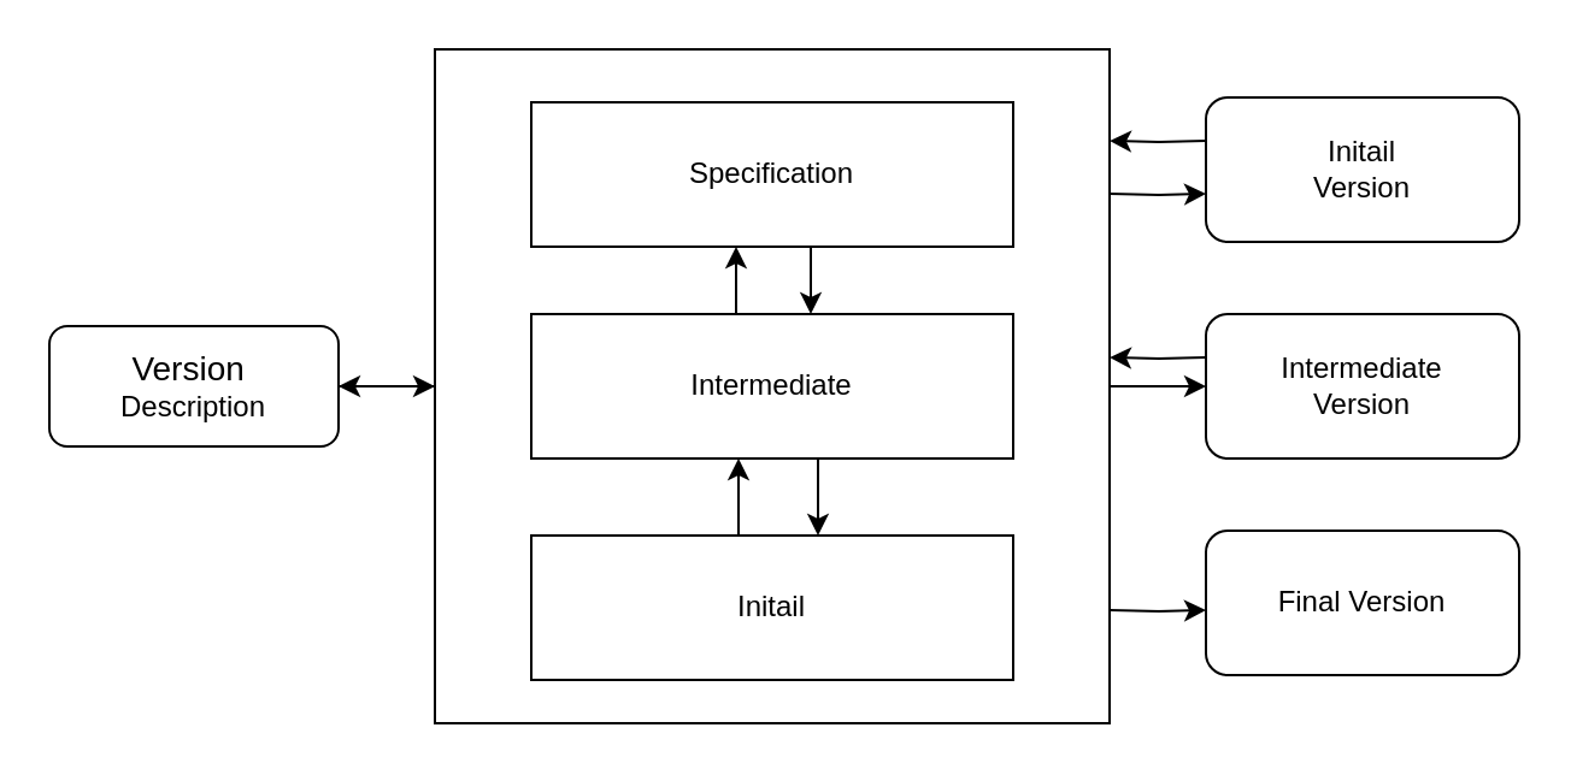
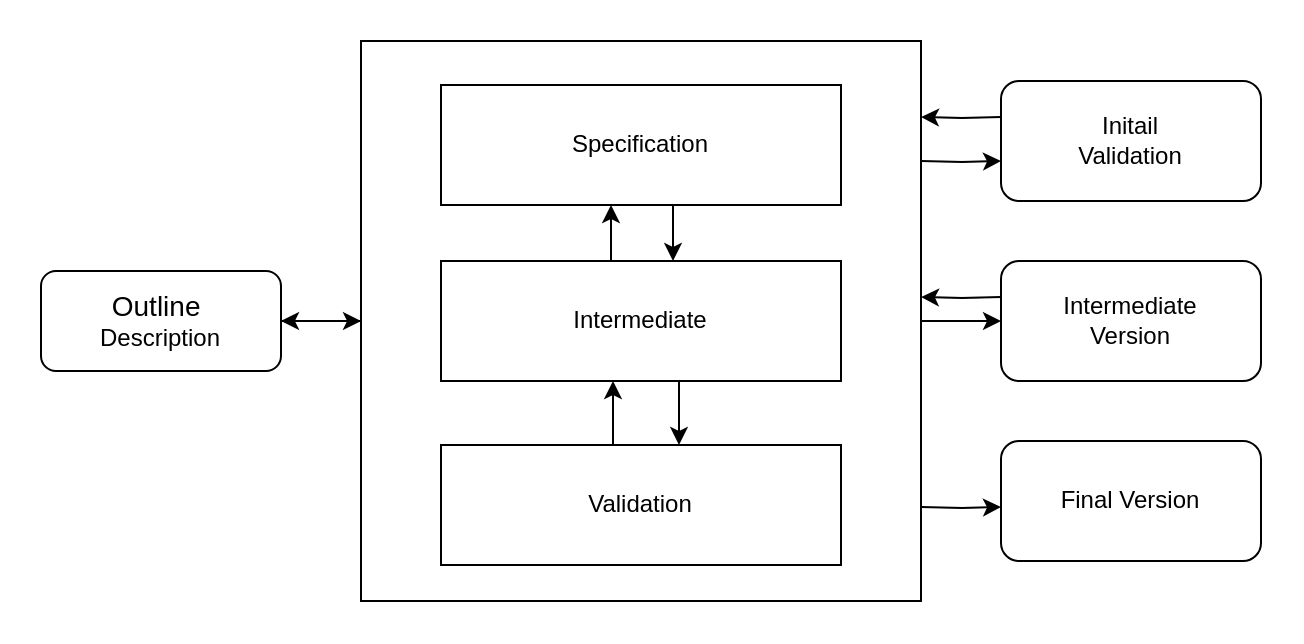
- <mxCell id="17" value="&lt;div&gt;Initail &lt;br&gt;&lt;/div&gt;&lt;div&gt;Version&lt;br&gt;&lt;/div&gt;" style="rounded=1;whiteSpace=wrap;html=1;" vertex="1" parent="1"><mxGeometry x="500" y="40" width="130" height="60" as="geometry" /></mxCell>
+ <mxCell id="17" value="&lt;div&gt;Initail &lt;br&gt;&lt;/div&gt;&lt;div&gt;Validation&lt;br&gt;&lt;/div&gt;" style="rounded=1;whiteSpace=wrap;html=1;" vertex="1" parent="1"><mxGeometry x="500" y="40" width="130" height="60" as="geometry" /></mxCell>
- <mxCell id="6" value="&lt;div&gt;&lt;font style=&quot;font-size: 14px;&quot;&gt;Version&amp;nbsp;&lt;/font&gt;&lt;/div&gt;&lt;div&gt;&lt;font style=&quot;font-size: 12px;&quot;&gt;Description&lt;/font&gt;&lt;/div&gt;" style="rounded=1;whiteSpace=wrap;html=1;" vertex="1" parent="1"><mxGeometry x="20" y="135" width="120" height="50" as="geometry" /></mxCell>
+ <mxCell id="6" value="&lt;div&gt;&lt;font style=&quot;font-size: 14px;&quot;&gt;Outline&amp;nbsp;&lt;/font&gt;&lt;/div&gt;&lt;div&gt;&lt;font style=&quot;font-size: 12px;&quot;&gt;Description&lt;/font&gt;&lt;/div&gt;" style="rounded=1;whiteSpace=wrap;html=1;" vertex="1" parent="1"><mxGeometry x="20" y="135" width="120" height="50" as="geometry" /></mxCell>
- <mxCell id="13" value="Initail" style="rounded=0;whiteSpace=wrap;html=1;" vertex="1" parent="1"><mxGeometry x="220" y="222" width="200" height="60" as="geometry" /></mxCell>
+ <mxCell id="13" value="Validation" style="rounded=0;whiteSpace=wrap;html=1;" vertex="1" parent="1"><mxGeometry x="220" y="222" width="200" height="60" as="geometry" /></mxCell>
